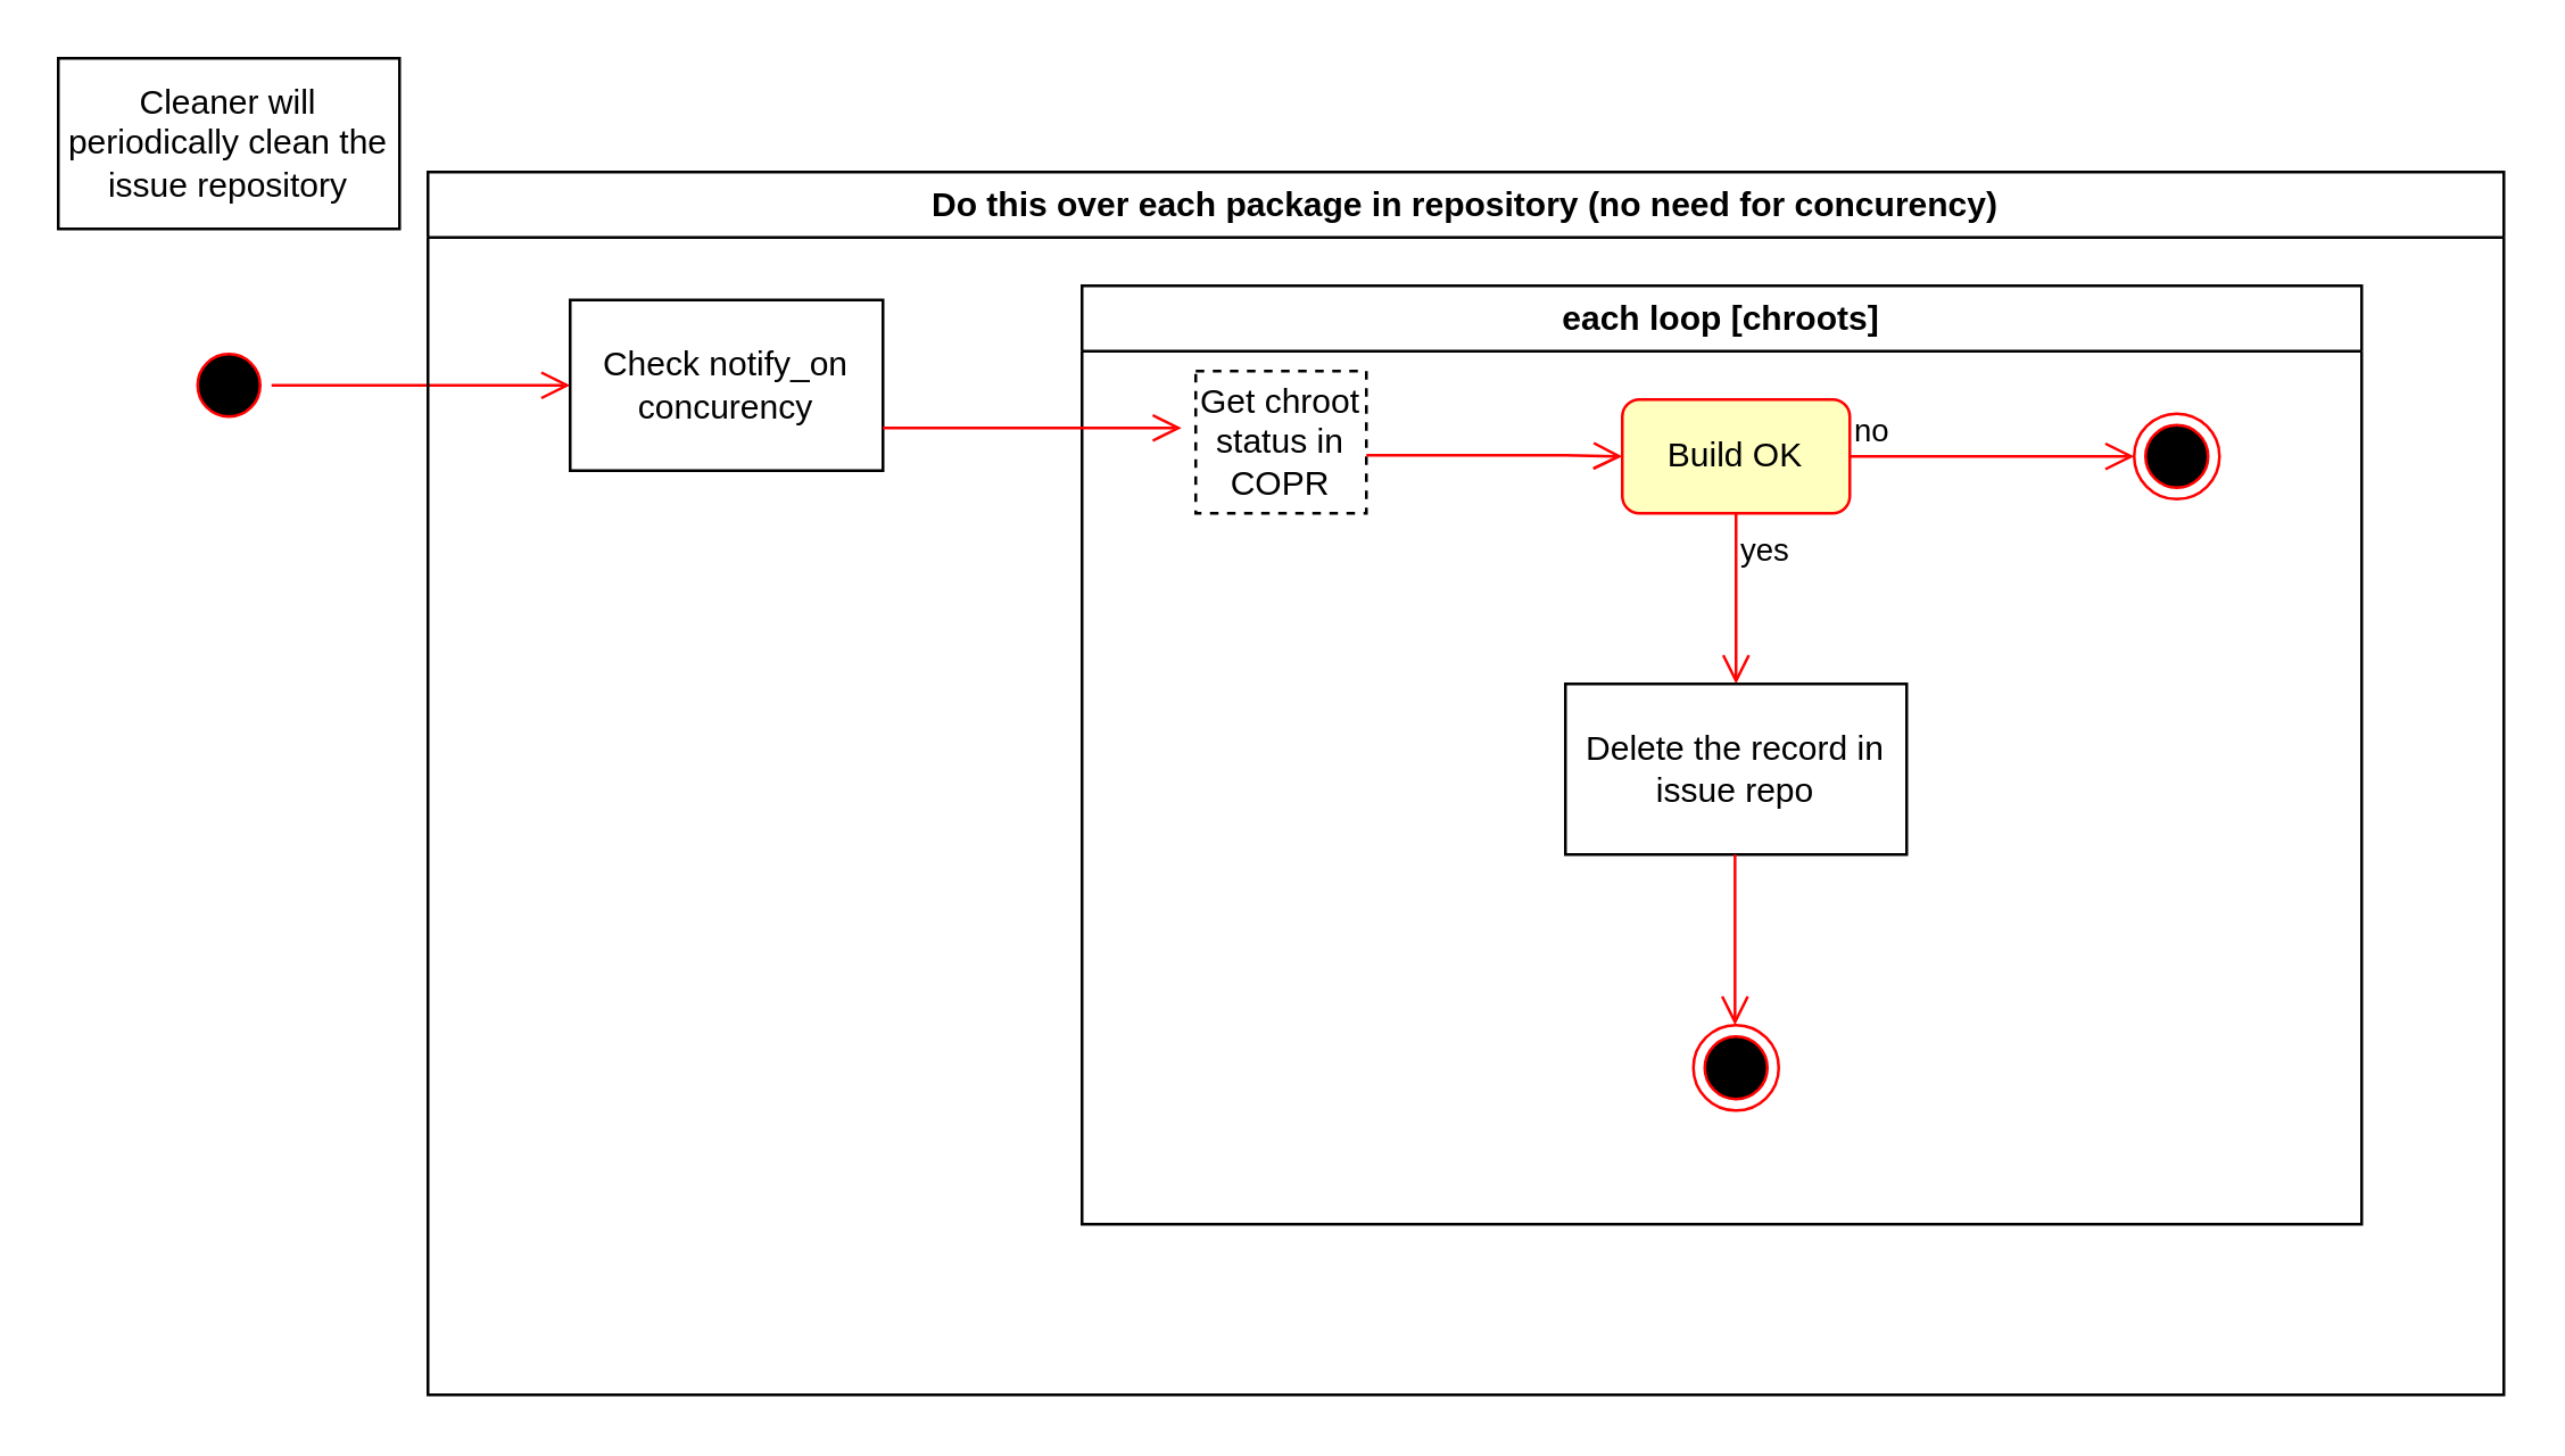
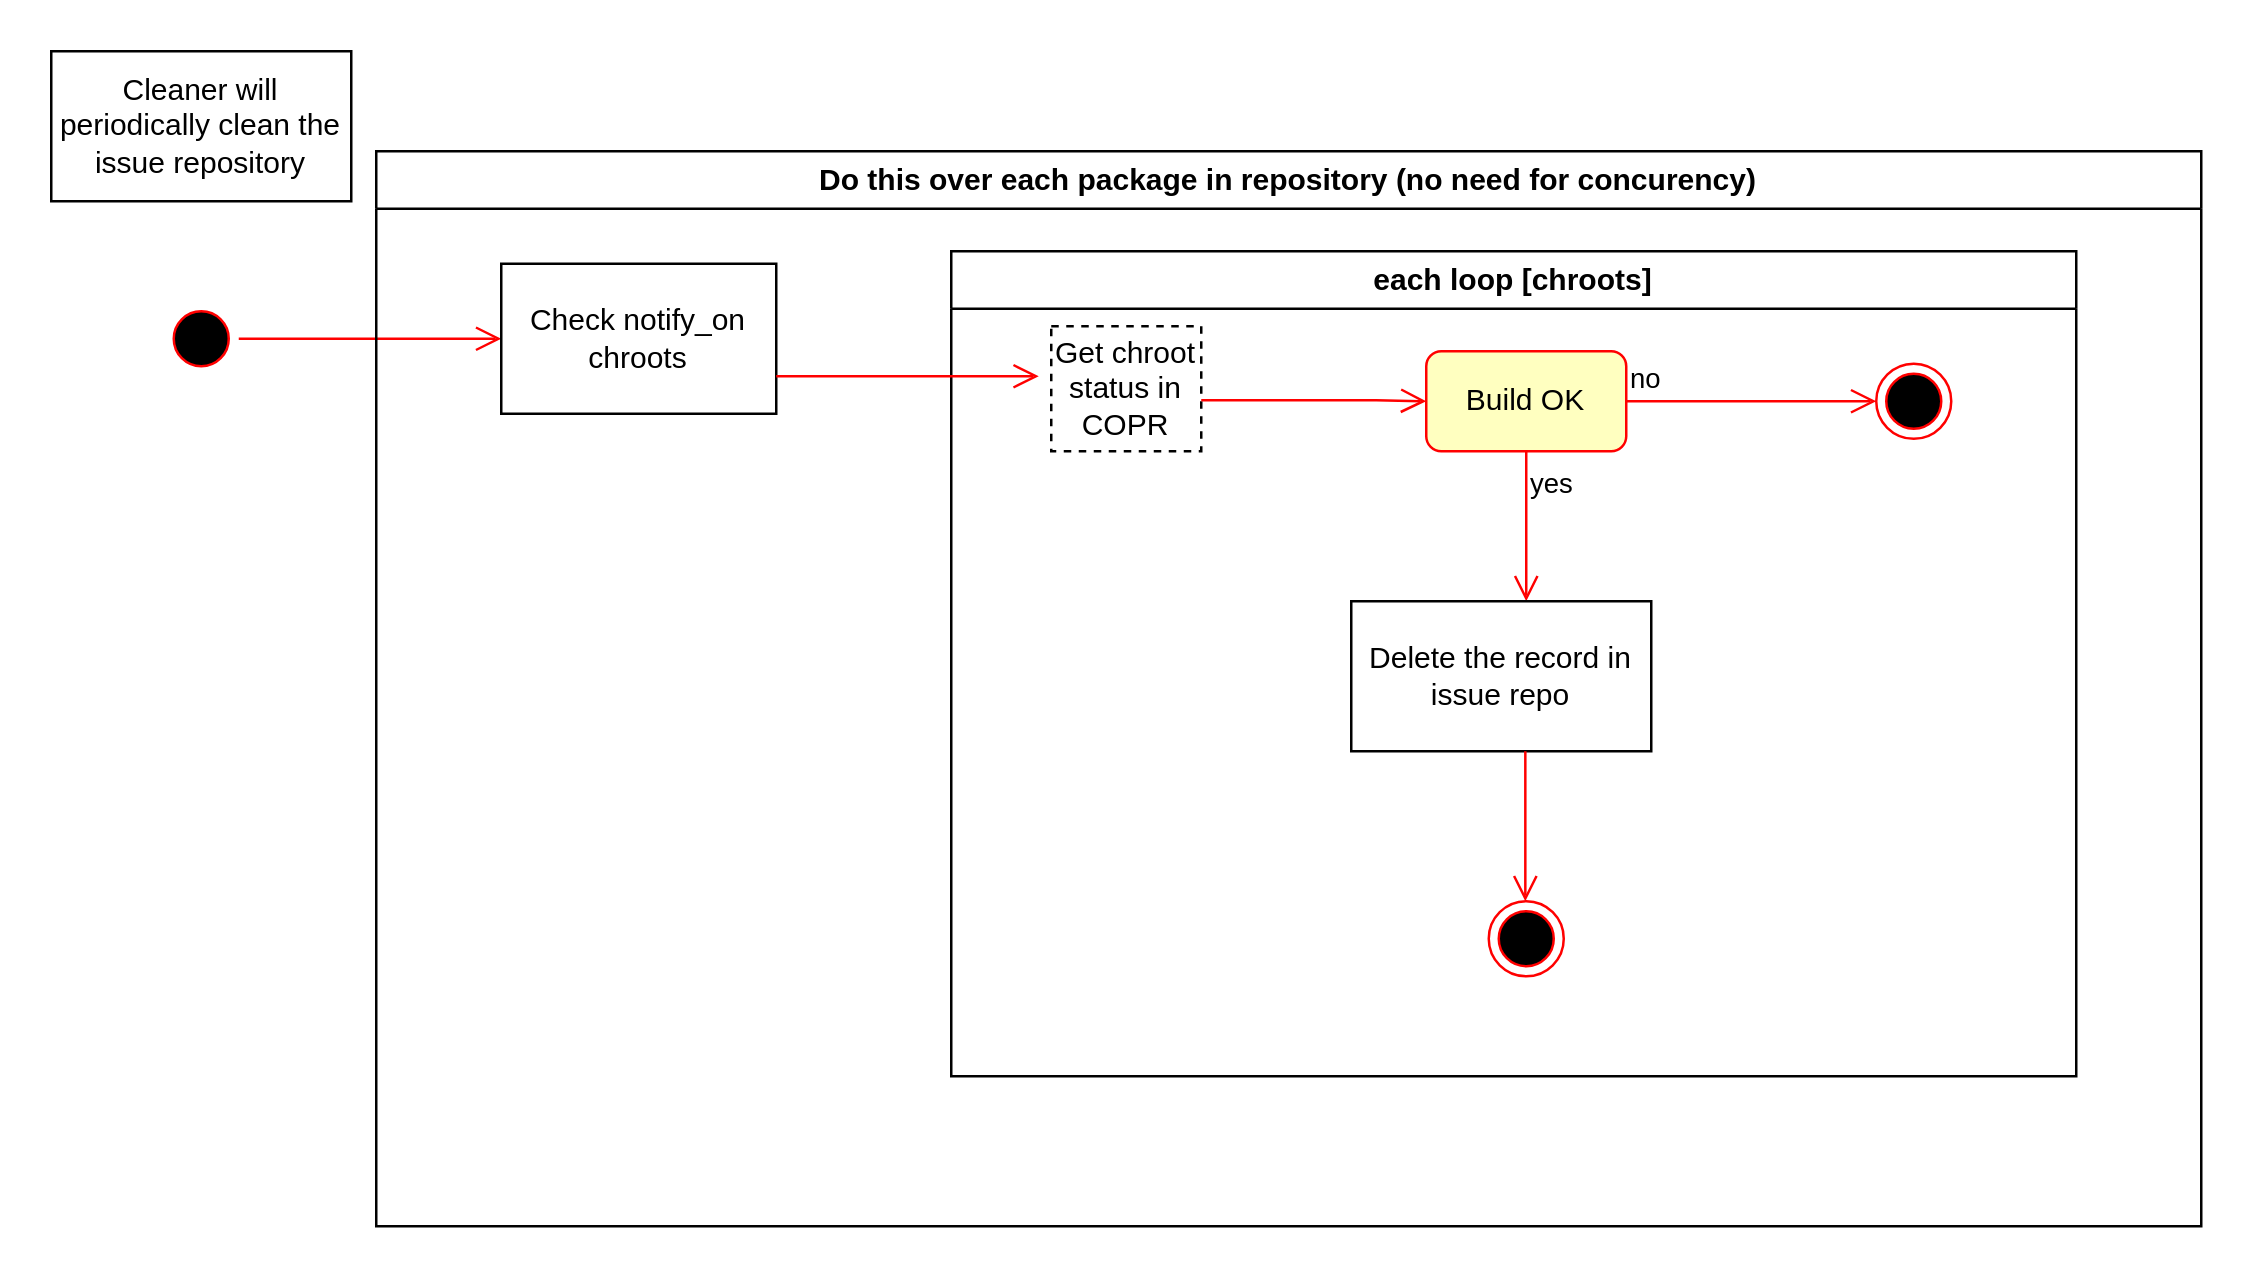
- <mxCell id="6" value="Check notify_on concurency" style="rounded=0;whiteSpace=wrap;html=1;" vertex="1" parent="5"><mxGeometry x="50" y="45" width="110" height="60" as="geometry" /></mxCell>
+ <mxCell id="6" value="Check notify_on chroots" style="rounded=0;whiteSpace=wrap;html=1;" vertex="1" parent="5"><mxGeometry x="50" y="45" width="110" height="60" as="geometry" /></mxCell>
- <mxCell id="14" value="Delete the record in issue repo" style="rounded=0;whiteSpace=wrap;html=1;" vertex="1" parent="7"><mxGeometry x="170" y="140" width="120" height="60" as="geometry" /></mxCell>
+ <mxCell id="14" value="Delete the record in issue repo" style="rounded=0;whiteSpace=wrap;html=1;" vertex="1" parent="7"><mxGeometry x="160" y="140" width="120" height="60" as="geometry" /></mxCell>
